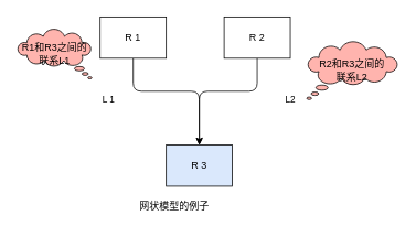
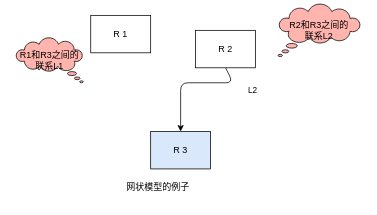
- <mxCell id="7" value="R 2" style="rounded=0;whiteSpace=wrap;html=1;" vertex="1" parent="1"><mxGeometry x="270" y="20" width="80" height="50" as="geometry" /></mxCell>
+ <mxCell id="7" value="R 2" style="rounded=0;whiteSpace=wrap;html=1;" vertex="1" parent="1"><mxGeometry x="260" y="40" width="80" height="50" as="geometry" /></mxCell>
- <mxCell id="2" value="R1和R3之间的&lt;br&gt;联系L1" style="whiteSpace=wrap;html=1;shape=mxgraph.basic.cloud_callout;fontColor=#000000;fillColor=#ffb4ae;flipH=1;" vertex="1" parent="1"><mxGeometry x="20" y="35" width="90" height="60" as="geometry" /></mxCell>
+ <mxCell id="2" value="R1和R3之间的&lt;br&gt;联系L1" style="whiteSpace=wrap;html=1;shape=mxgraph.basic.cloud_callout;fontColor=#000000;fillColor=#ffb4ae;flipH=1;" vertex="1" parent="1"><mxGeometry x="20" y="50" width="90" height="60" as="geometry" /></mxCell>
- <mxCell id="3" value="R2和R3之间的&lt;br&gt;联系L2" style="whiteSpace=wrap;html=1;shape=mxgraph.basic.cloud_callout;fontColor=#000000;fillColor=#ffb4ae;" vertex="1" parent="1"><mxGeometry x="370" y="50" width="110" height="70" as="geometry" /></mxCell>
+ <mxCell id="3" value="R2和R3之间的&lt;br&gt;联系L2" style="whiteSpace=wrap;html=1;shape=mxgraph.basic.cloud_callout;fontColor=#000000;fillColor=#ffb4ae;" vertex="1" parent="1"><mxGeometry x="370" y="5" width="110" height="70" as="geometry" /></mxCell>
- <mxCell id="4" value="L 1" style="edgeStyle=none;html=1;exitX=0.5;exitY=1;exitDx=0;exitDy=0;entryX=0.5;entryY=0;entryDx=0;entryDy=0;fontColor=#000000;endArrow=classic;endFill=1;" edge="1" parent="1" source="5" target="8"><mxGeometry x="-0.568" y="-32" relative="1" as="geometry"><Array as="points"><mxPoint x="160" y="110" /><mxPoint x="240" y="110" /></Array><mxPoint x="-30" y="-22" as="offset" /></mxGeometry></mxCell>
